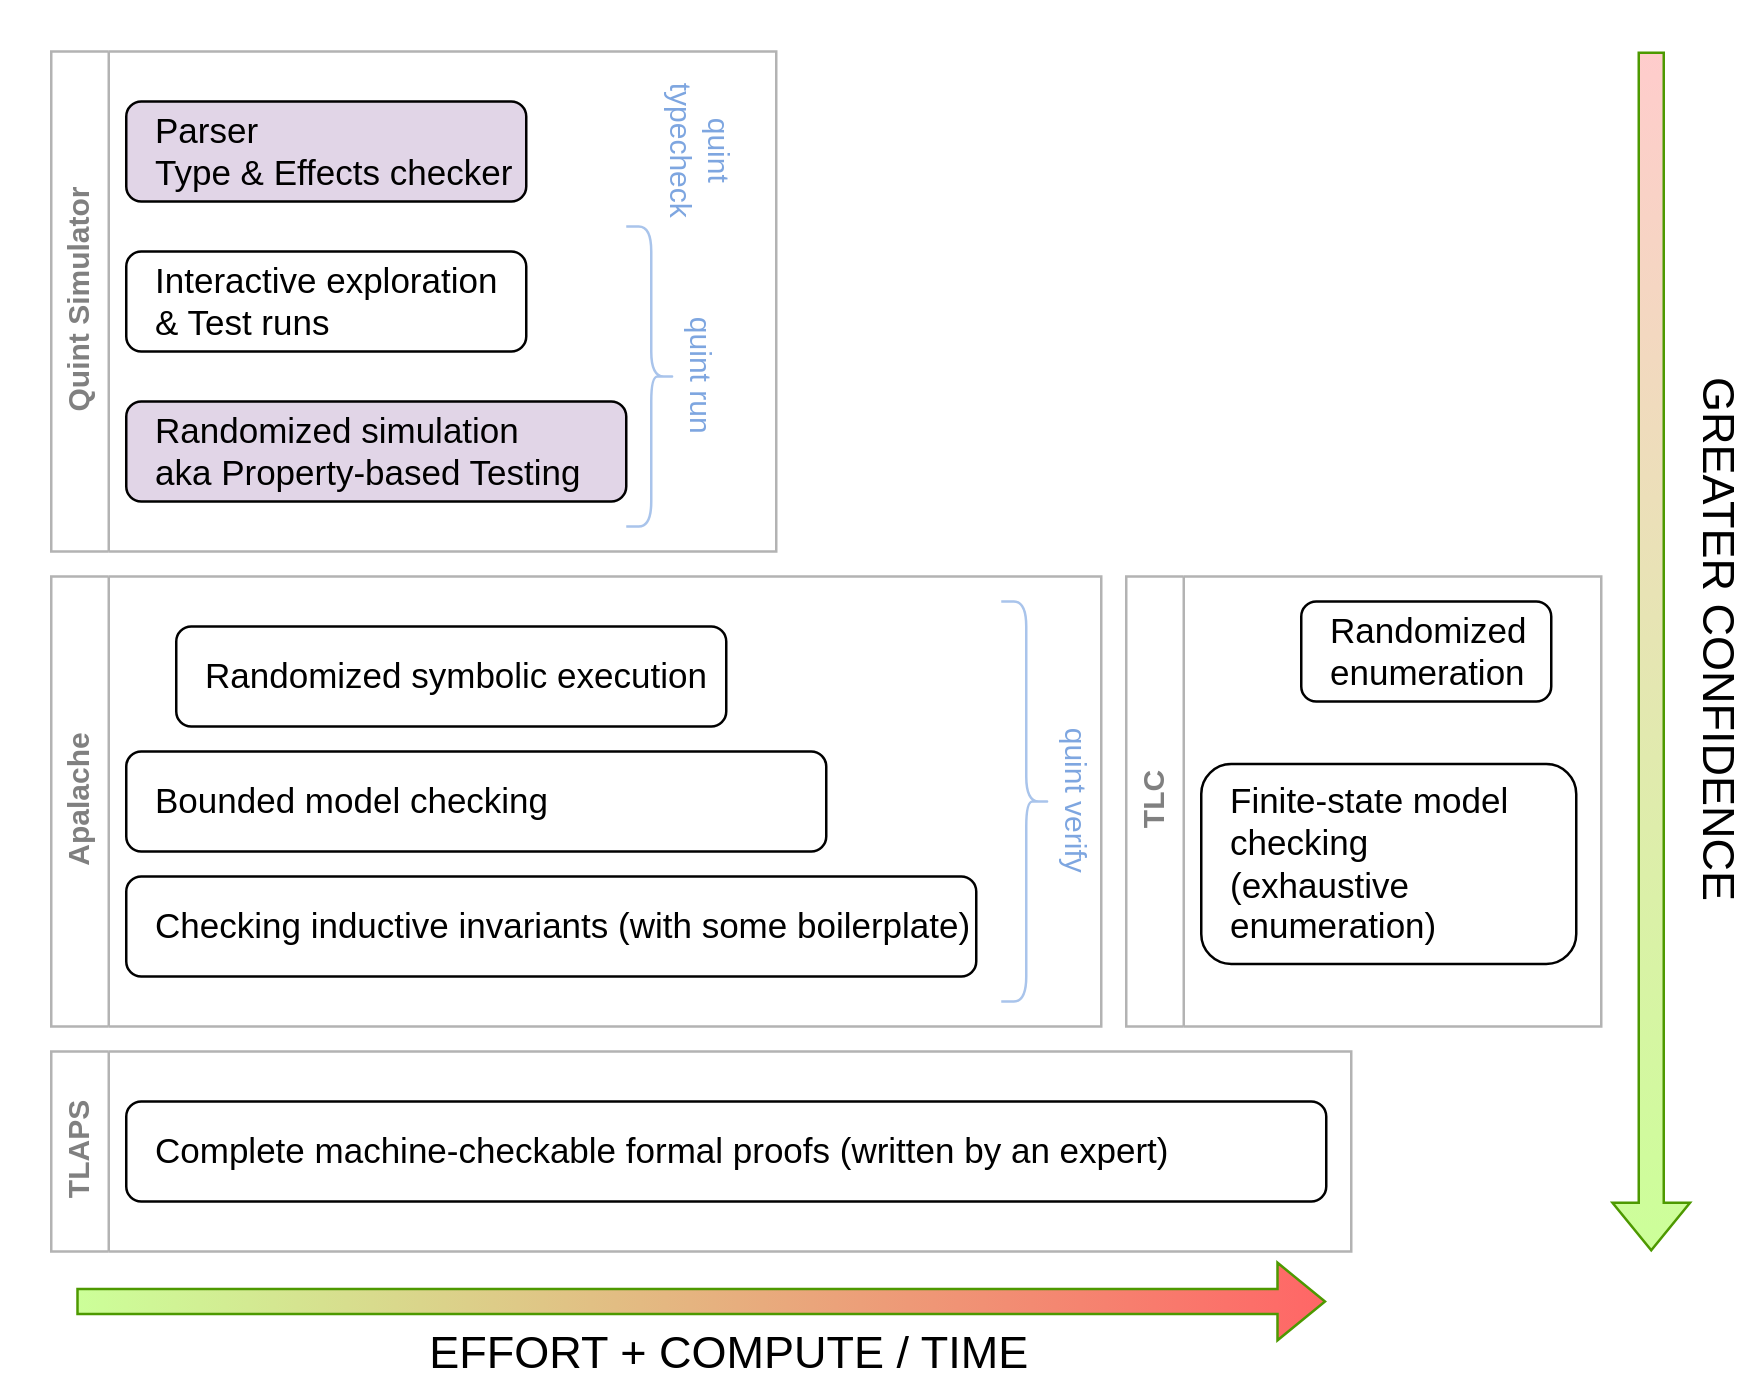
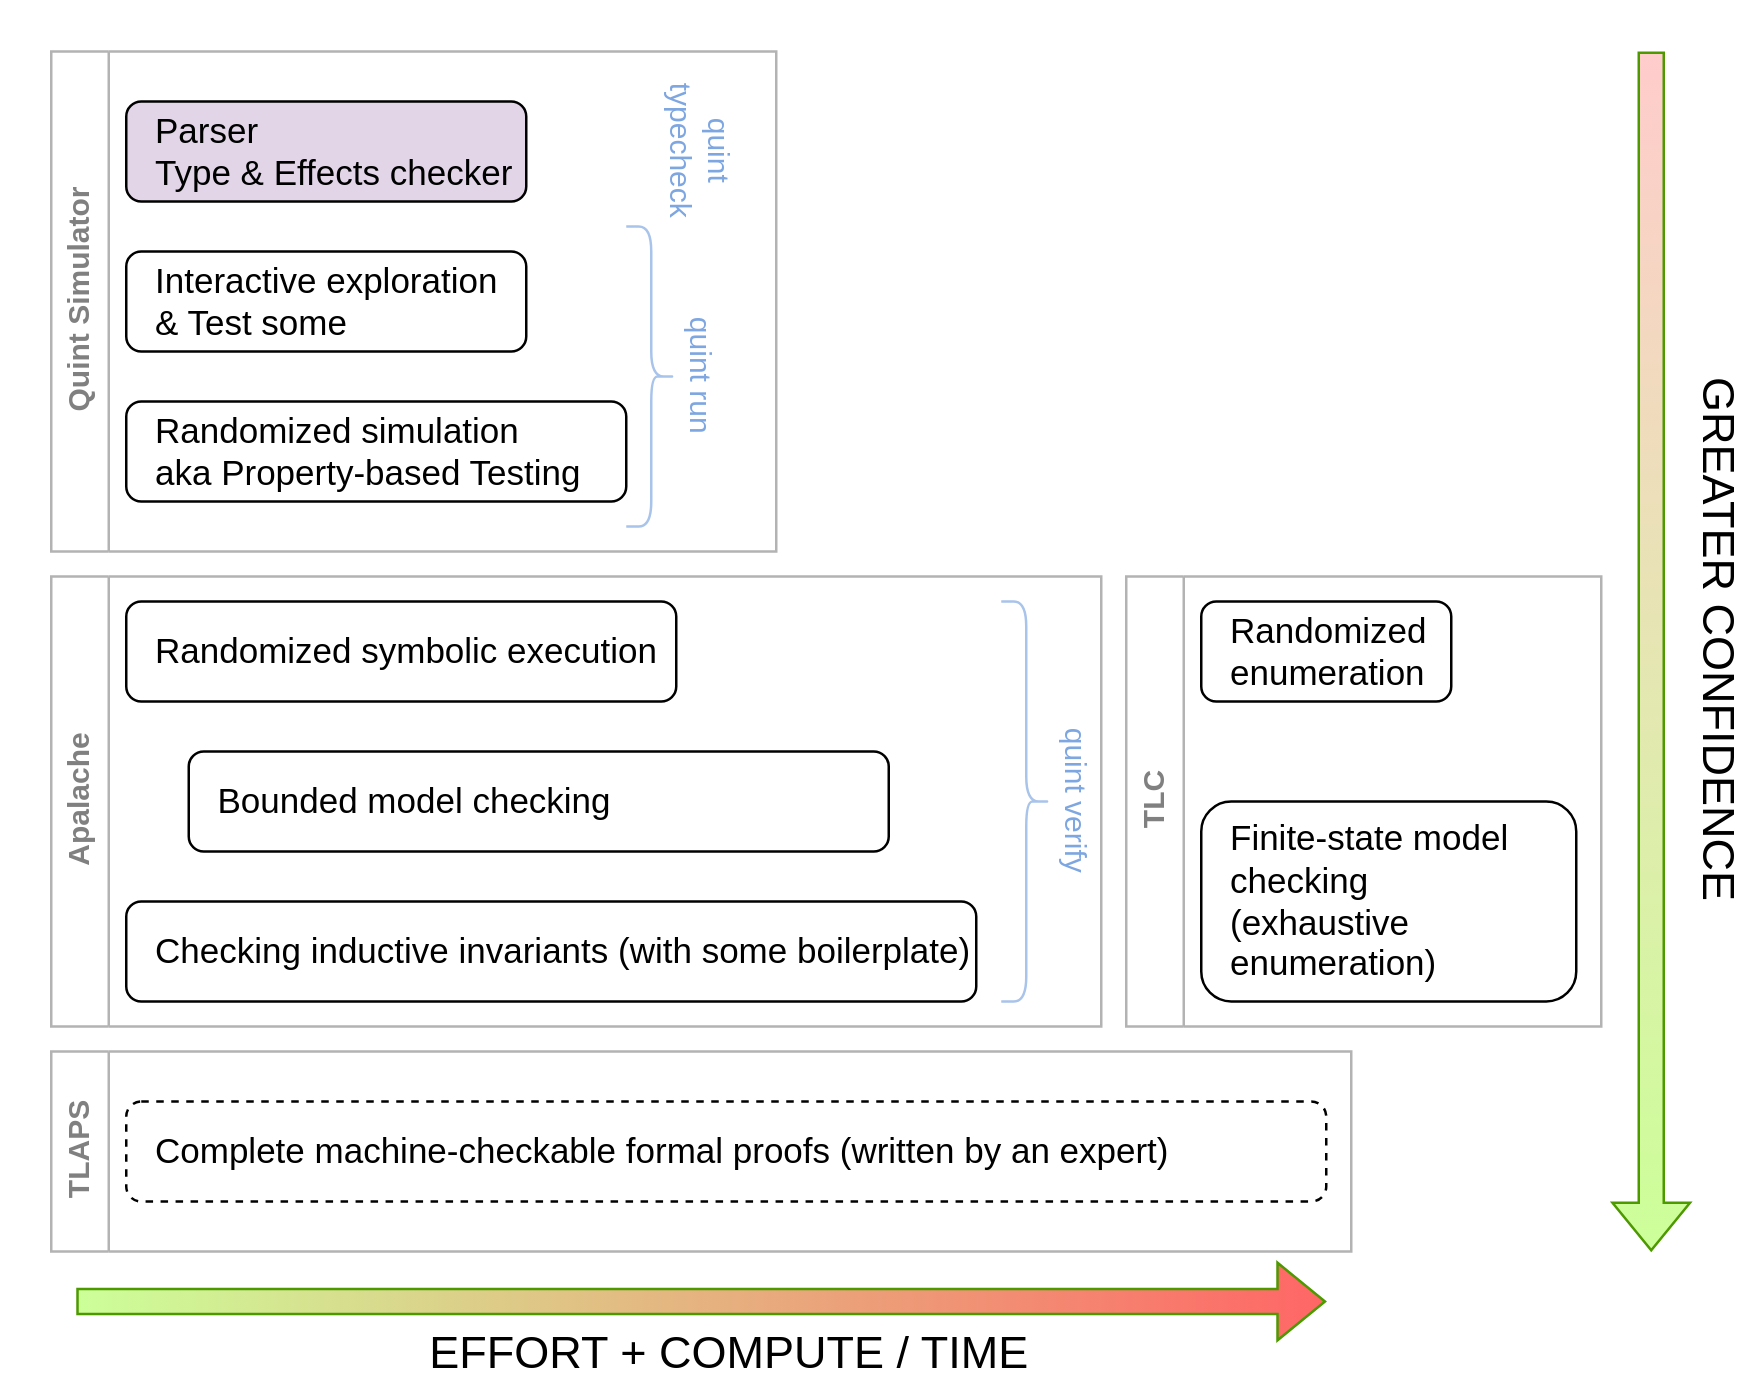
- <mxCell id="13" value="&lt;font style=&quot;font-size: 14px;&quot;&gt;Interactive exploration&lt;/font&gt;&lt;div&gt;&lt;font style=&quot;font-size: 14px;&quot;&gt;&amp;amp; Test runs&lt;/font&gt;&lt;/div&gt;" style="rounded=1;whiteSpace=wrap;html=1;align=left;spacingLeft=10;" vertex="1" parent="11"><mxGeometry x="30" y="80" width="160" height="40" as="geometry" /></mxCell>
+ <mxCell id="13" value="&lt;font style=&quot;font-size: 14px;&quot;&gt;Interactive exploration&lt;/font&gt;&lt;div&gt;&lt;font style=&quot;font-size: 14px;&quot;&gt;&amp;amp; Test some&lt;/font&gt;&lt;/div&gt;" style="rounded=1;whiteSpace=wrap;html=1;align=left;spacingLeft=10;" vertex="1" parent="11"><mxGeometry x="30" y="80" width="160" height="40" as="geometry" /></mxCell>
- <mxCell id="2" value="&lt;span style=&quot;font-size: 14px;&quot;&gt;Randomized simulation&lt;/span&gt;&lt;div&gt;&lt;span style=&quot;font-size: 14px;&quot;&gt;aka Property-based Testing&lt;/span&gt;&lt;/div&gt;" style="rounded=1;whiteSpace=wrap;html=1;align=left;spacingLeft=10;fillColor=#e1d5e7;" vertex="1" parent="1"><mxGeometry x="50" y="160" width="200" height="40" as="geometry" /></mxCell>
+ <mxCell id="2" value="&lt;span style=&quot;font-size: 14px;&quot;&gt;Randomized simulation&lt;/span&gt;&lt;div&gt;&lt;span style=&quot;font-size: 14px;&quot;&gt;aka Property-based Testing&lt;/span&gt;&lt;/div&gt;" style="rounded=1;whiteSpace=wrap;html=1;align=left;spacingLeft=10;" vertex="1" parent="1"><mxGeometry x="50" y="160" width="200" height="40" as="geometry" /></mxCell>
- <mxCell id="22" value="&lt;span style=&quot;font-size: 14px;&quot;&gt;Randomized&lt;/span&gt;&lt;div&gt;&lt;span style=&quot;font-size: 14px;&quot;&gt;enumeration&lt;/span&gt;&lt;/div&gt;" style="rounded=1;whiteSpace=wrap;html=1;align=left;spacingLeft=10;" vertex="1" parent="21"><mxGeometry x="70" y="10" width="100" height="40" as="geometry" /></mxCell>
+ <mxCell id="22" value="&lt;span style=&quot;font-size: 14px;&quot;&gt;Randomized&lt;/span&gt;&lt;div&gt;&lt;span style=&quot;font-size: 14px;&quot;&gt;enumeration&lt;/span&gt;&lt;/div&gt;" style="rounded=1;whiteSpace=wrap;html=1;align=left;spacingLeft=10;" vertex="1" parent="21"><mxGeometry x="30" y="10" width="100" height="40" as="geometry" /></mxCell>
- <mxCell id="3" value="&lt;span style=&quot;font-size: 14px;&quot;&gt;Randomized symbolic execution&lt;/span&gt;" style="rounded=1;whiteSpace=wrap;html=1;align=left;spacingLeft=10;" vertex="1" parent="1"><mxGeometry x="70" y="250" width="220" height="40" as="geometry" /></mxCell>
+ <mxCell id="3" value="&lt;span style=&quot;font-size: 14px;&quot;&gt;Randomized symbolic execution&lt;/span&gt;" style="rounded=1;whiteSpace=wrap;html=1;align=left;spacingLeft=10;" vertex="1" parent="1"><mxGeometry x="50" y="240" width="220" height="40" as="geometry" /></mxCell>
- <mxCell id="7" value="&lt;span style=&quot;font-size: 14px;&quot;&gt;Bounded model checking&lt;/span&gt;" style="rounded=1;whiteSpace=wrap;html=1;align=left;spacingLeft=10;" vertex="1" parent="6"><mxGeometry x="30" y="70" width="280" height="40" as="geometry" /></mxCell>
+ <mxCell id="7" value="&lt;span style=&quot;font-size: 14px;&quot;&gt;Bounded model checking&lt;/span&gt;" style="rounded=1;whiteSpace=wrap;html=1;align=left;spacingLeft=10;" vertex="1" parent="6"><mxGeometry x="55" y="70" width="280" height="40" as="geometry" /></mxCell>
- <mxCell id="23" value="&lt;div&gt;&lt;span style=&quot;font-size: 14px;&quot;&gt;Finite-state model checking&lt;/span&gt;&lt;/div&gt;&lt;div&gt;&lt;span style=&quot;font-size: 14px;&quot;&gt;(exhaustive enumeration)&lt;/span&gt;&lt;/div&gt;" style="rounded=1;whiteSpace=wrap;html=1;align=left;spacingLeft=10;" vertex="1" parent="21"><mxGeometry x="30" y="75" width="150" height="80" as="geometry" /></mxCell>
+ <mxCell id="23" value="&lt;div&gt;&lt;span style=&quot;font-size: 14px;&quot;&gt;Finite-state model checking&lt;/span&gt;&lt;/div&gt;&lt;div&gt;&lt;span style=&quot;font-size: 14px;&quot;&gt;(exhaustive enumeration)&lt;/span&gt;&lt;/div&gt;" style="rounded=1;whiteSpace=wrap;html=1;align=left;spacingLeft=10;" vertex="1" parent="21"><mxGeometry x="30" y="90" width="150" height="80" as="geometry" /></mxCell>
- <mxCell id="8" value="&lt;font style=&quot;font-size: 14px;&quot;&gt;Checking inductive invariants (with some boilerplate)&lt;/font&gt;" style="rounded=1;whiteSpace=wrap;html=1;align=left;spacingLeft=10;" vertex="1" parent="6"><mxGeometry x="30" y="120" width="340" height="40" as="geometry" /></mxCell>
+ <mxCell id="8" value="&lt;font style=&quot;font-size: 14px;&quot;&gt;Checking inductive invariants (with some boilerplate)&lt;/font&gt;" style="rounded=1;whiteSpace=wrap;html=1;align=left;spacingLeft=10;" vertex="1" parent="6"><mxGeometry x="30" y="130" width="340" height="40" as="geometry" /></mxCell>
- <mxCell id="17" value="&lt;span style=&quot;font-size: 14px;&quot;&gt;Complete machine-checkable formal proofs (written by an expert)&lt;/span&gt;" style="rounded=1;whiteSpace=wrap;html=1;align=left;spacingLeft=10;" vertex="1" parent="1"><mxGeometry x="50" y="440" width="480" height="40" as="geometry" /></mxCell>
+ <mxCell id="17" value="&lt;span style=&quot;font-size: 14px;&quot;&gt;Complete machine-checkable formal proofs (written by an expert)&lt;/span&gt;" style="rounded=1;whiteSpace=wrap;html=1;align=left;spacingLeft=10;dashed=1;" vertex="1" parent="1"><mxGeometry x="50" y="440" width="480" height="40" as="geometry" /></mxCell>
